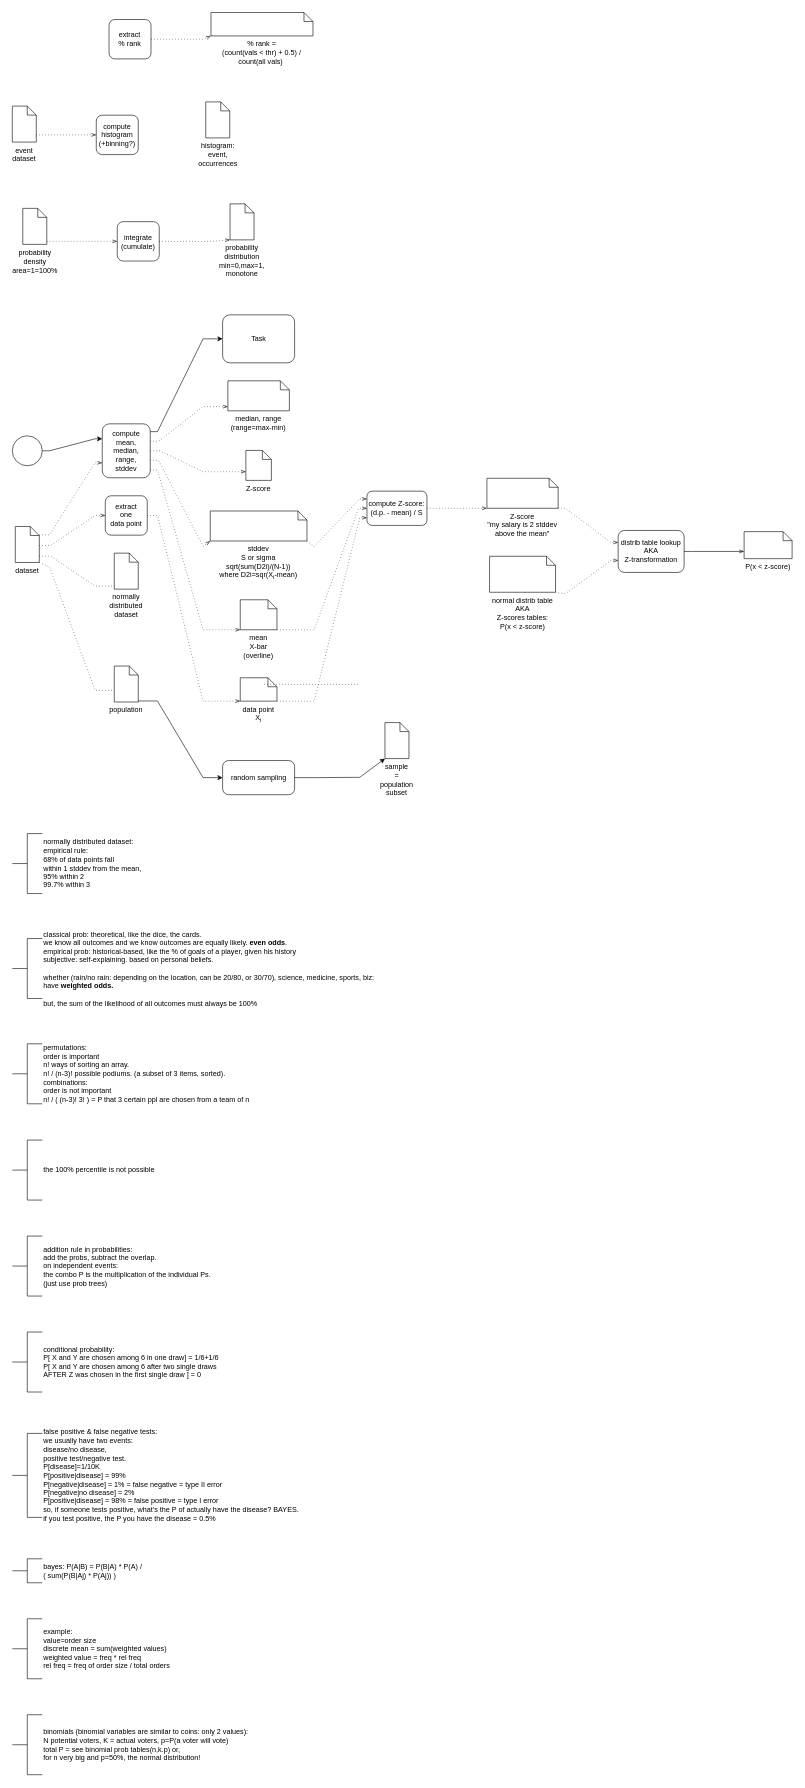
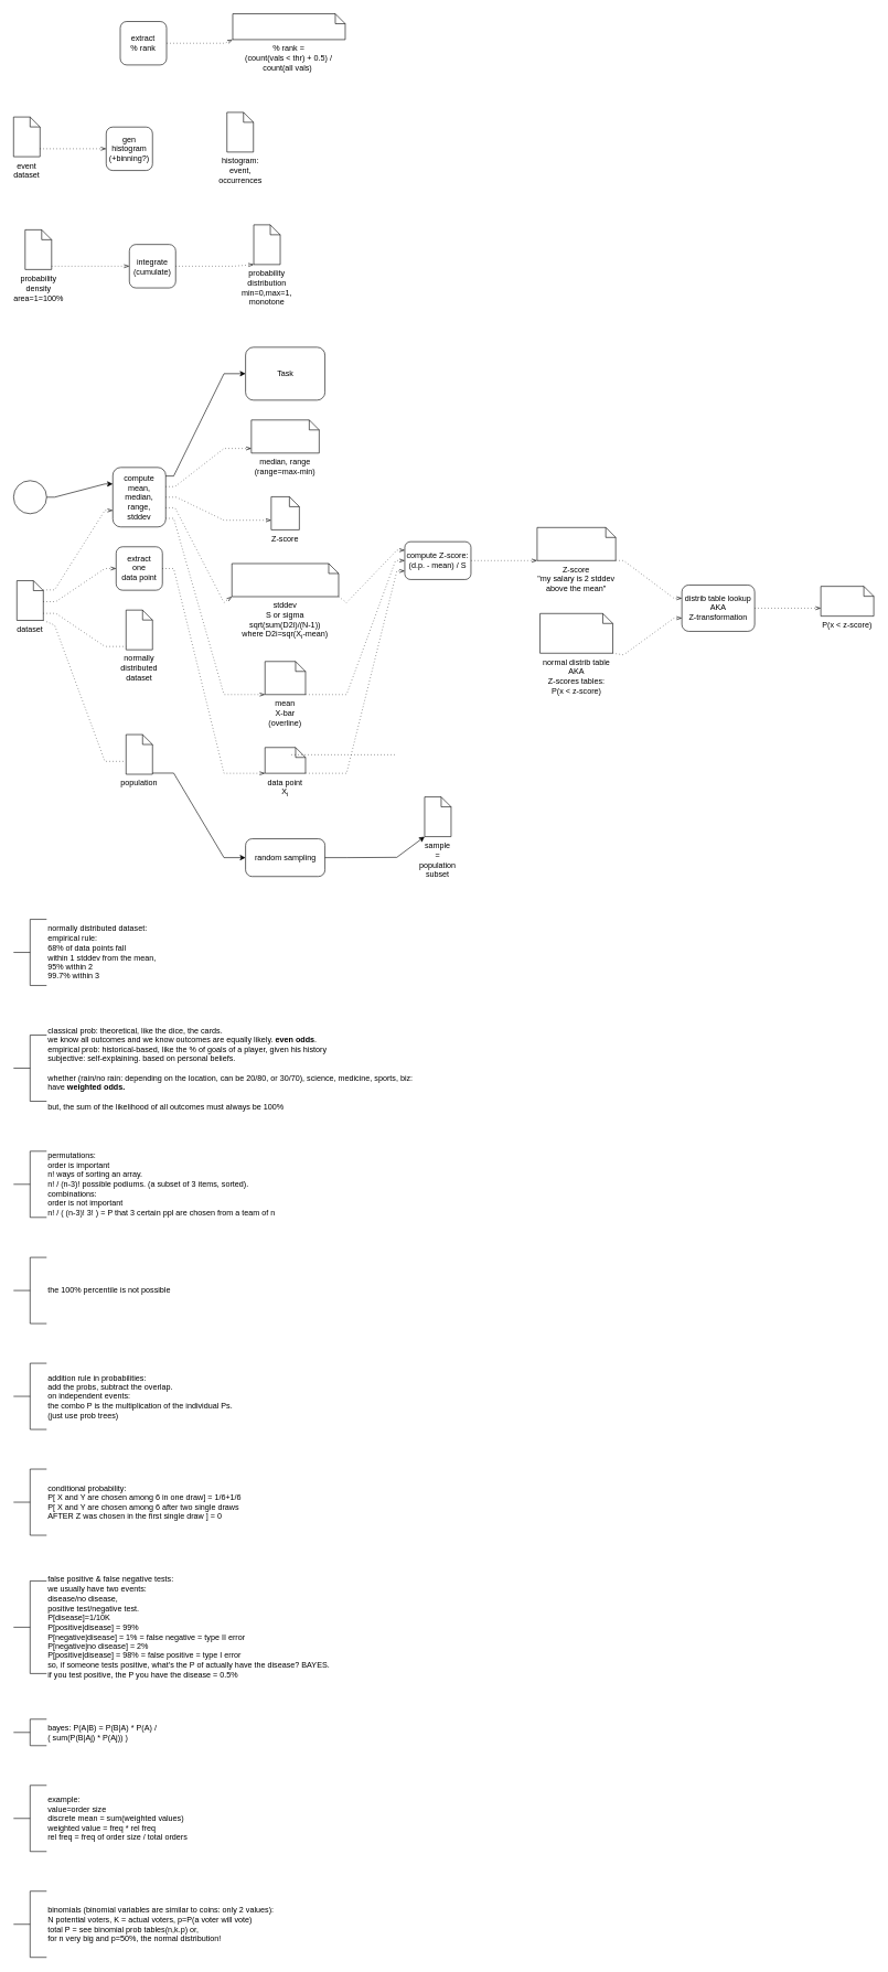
- <mxCell id="42" value="compute&lt;br&gt;histogram&lt;br&gt;(+binning?)" style="shape=ext;rounded=1;html=1;whiteSpace=wrap;labelBackgroundColor=none;" vertex="1" parent="1"><mxGeometry x="160" y="191.165" width="70" height="65.67" as="geometry" /></mxCell>
+ <mxCell id="42" value="gen&lt;br&gt;histogram&lt;br&gt;(+binning?)" style="shape=ext;rounded=1;html=1;whiteSpace=wrap;labelBackgroundColor=none;" vertex="1" parent="1"><mxGeometry x="160" y="191.165" width="70" height="65.67" as="geometry" /></mxCell>
- <mxCell id="55" value="" style="edgeStyle=elbowEdgeStyle;fontSize=12;html=1;endFill=0;startFill=0;endSize=6;startSize=6;dashed=0;dashPattern=1 4;endArrow=openThin;startArrow=none;rounded=0;noEdgeStyle=1;orthogonal=1;labelBackgroundColor=none;fontColor=default;" edge="1" parent="1" source="51" target="54"><mxGeometry width="160" relative="1" as="geometry"><mxPoint x="935.625" y="940.5" as="sourcePoint" /><mxPoint x="1030" y="887.278" as="targetPoint" /><Array as="points"><mxPoint x="1152" y="918.444" /><mxPoint x="1228" y="918.444" /></Array></mxGeometry></mxCell>
+ <mxCell id="55" value="" style="edgeStyle=elbowEdgeStyle;fontSize=12;html=1;endFill=0;startFill=0;endSize=6;startSize=6;dashed=1;dashPattern=1 4;endArrow=openThin;startArrow=none;rounded=0;noEdgeStyle=1;orthogonal=1;labelBackgroundColor=none;fontColor=default;" edge="1" parent="1" source="51" target="54"><mxGeometry width="160" relative="1" as="geometry"><mxPoint x="935.625" y="940.5" as="sourcePoint" /><mxPoint x="1030" y="887.278" as="targetPoint" /><Array as="points"><mxPoint x="1152" y="918.444" /><mxPoint x="1228" y="918.444" /></Array></mxGeometry></mxCell>
